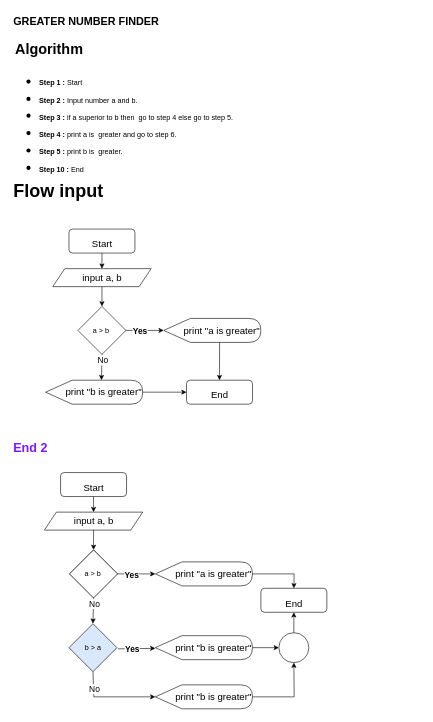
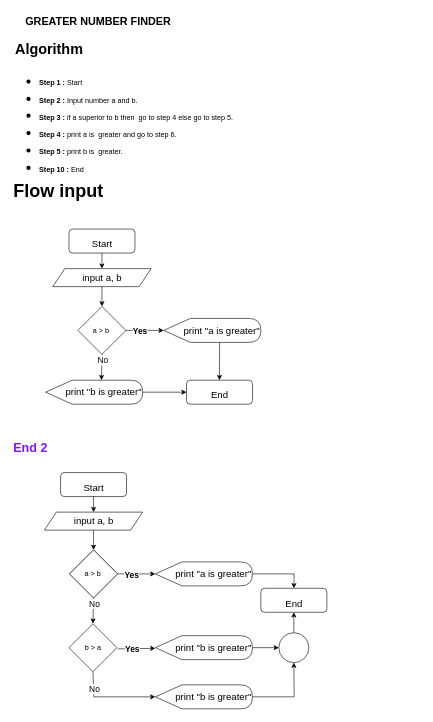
- <mxCell id="3" value="&lt;b&gt;&lt;font style=&quot;font-size: 18px&quot;&gt;GREATER NUMBER FINDER&lt;/font&gt;&lt;/b&gt;" style="text;html=1;strokeColor=none;fillColor=none;align=left;verticalAlign=middle;whiteSpace=wrap;rounded=0;" parent="1" vertex="1"><mxGeometry x="20" y="20" width="470" height="30" as="geometry" /></mxCell>
+ <mxCell id="3" value="&lt;b&gt;&lt;font style=&quot;font-size: 18px&quot;&gt;GREATER NUMBER FINDER&lt;/font&gt;&lt;/b&gt;" style="text;html=1;strokeColor=none;fillColor=none;align=left;verticalAlign=middle;whiteSpace=wrap;rounded=0;" parent="1" vertex="1"><mxGeometry x="40" y="20" width="470" height="30" as="geometry" /></mxCell>
- <mxCell id="33" value="b &amp;gt; a" style="rhombus;whiteSpace=wrap;html=1;fillColor=#dae8fc;" vertex="1" parent="1"><mxGeometry x="114.5" y="1039" width="80" height="80" as="geometry" /></mxCell>
+ <mxCell id="33" value="b &amp;gt; a" style="rhombus;whiteSpace=wrap;html=1;" vertex="1" parent="1"><mxGeometry x="114.5" y="1039" width="80" height="80" as="geometry" /></mxCell>
